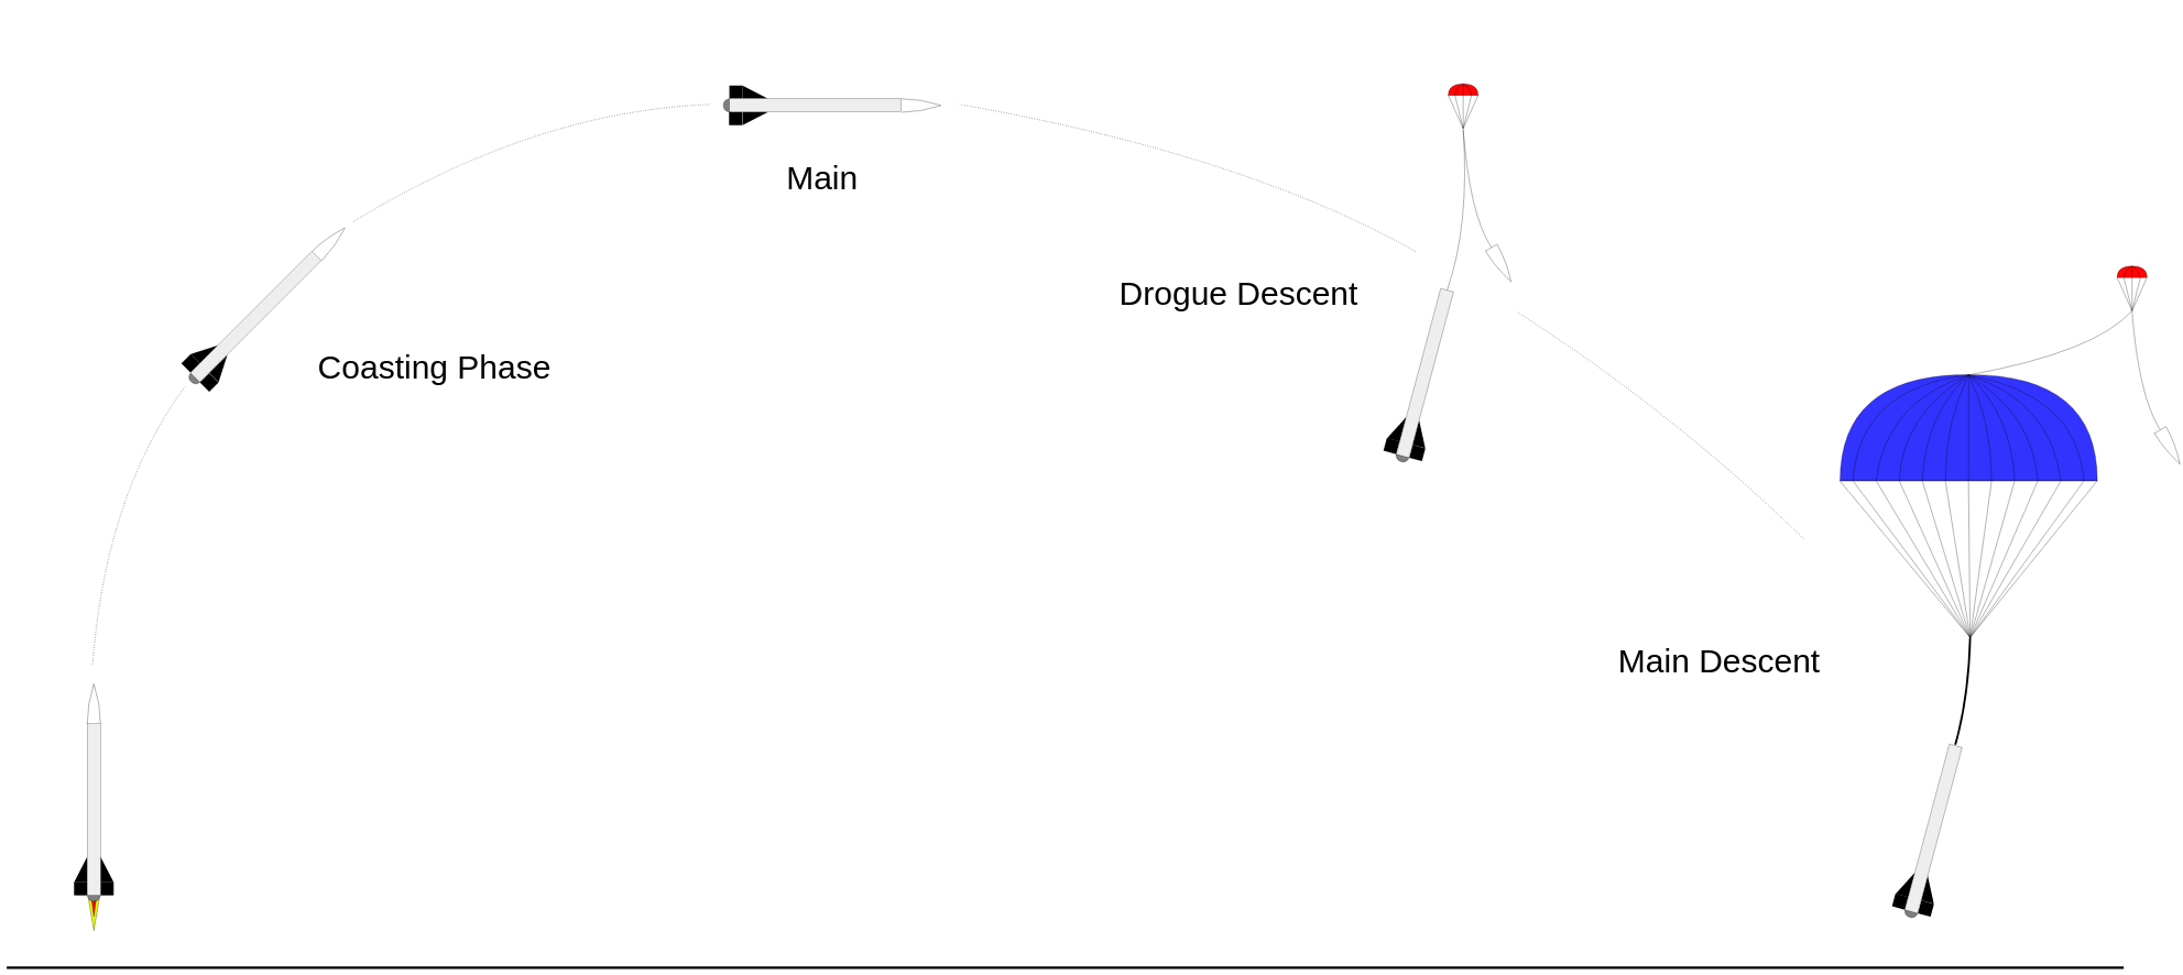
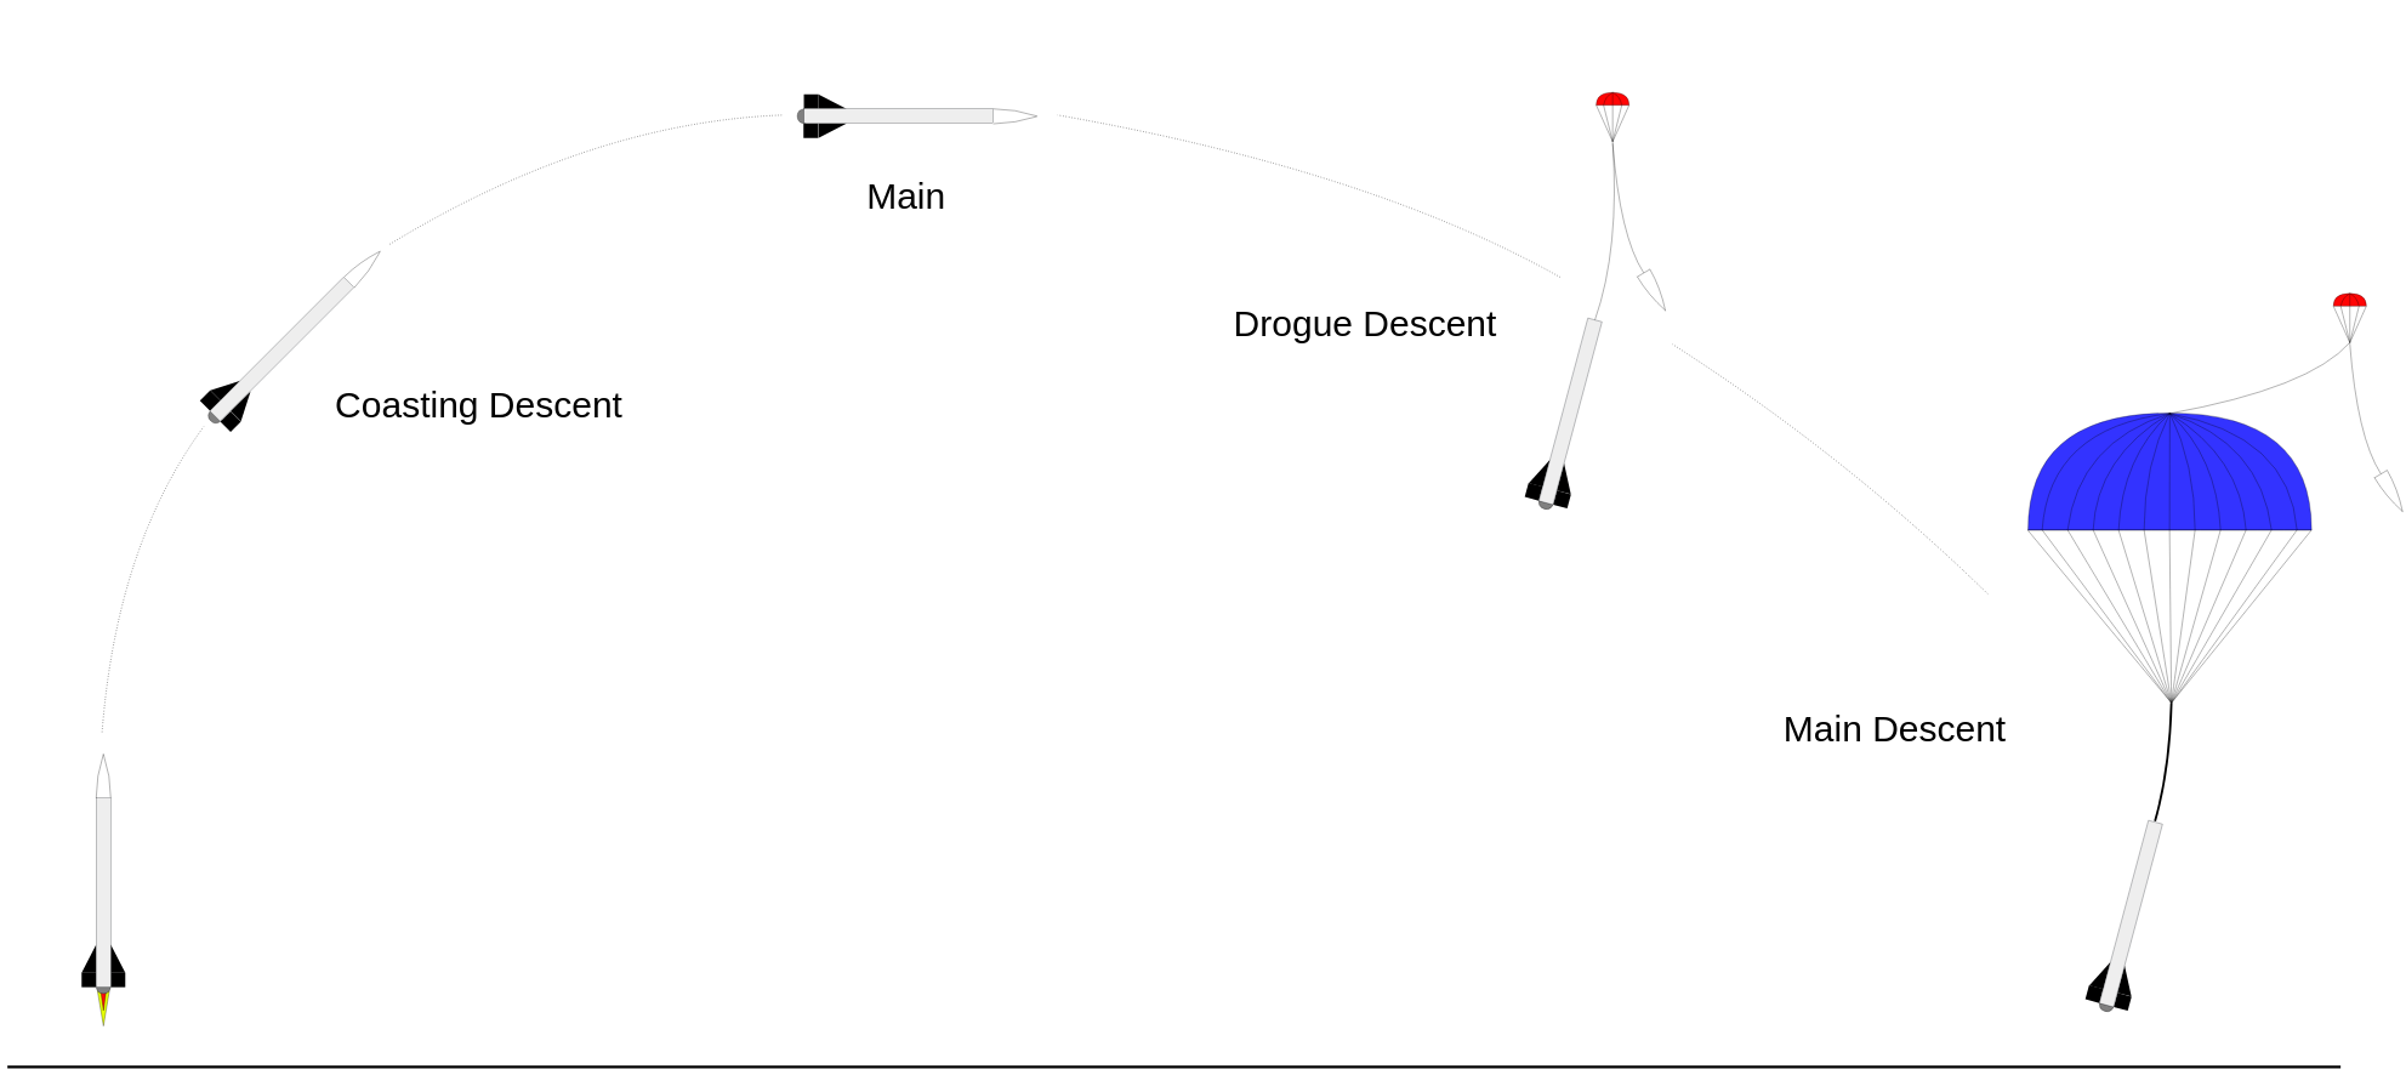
- <mxCell id="114" value="Coasting Phase" style="text;html=1;strokeColor=none;fillColor=none;align=center;verticalAlign=middle;whiteSpace=wrap;rounded=0;fontSize=100;" vertex="1" parent="1"><mxGeometry x="815" y="915" width="1000" height="390" as="geometry" /></mxCell>
+ <mxCell id="114" value="Coasting Descent" style="text;html=1;strokeColor=none;fillColor=none;align=center;verticalAlign=middle;whiteSpace=wrap;rounded=0;fontSize=100;" vertex="1" parent="1"><mxGeometry x="815" y="915" width="1000" height="390" as="geometry" /></mxCell>
